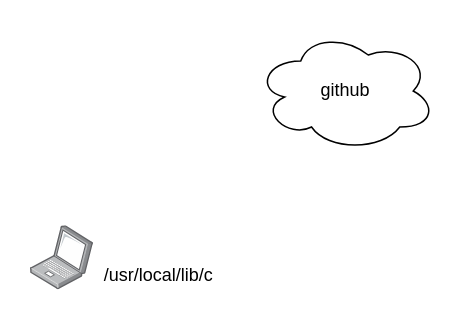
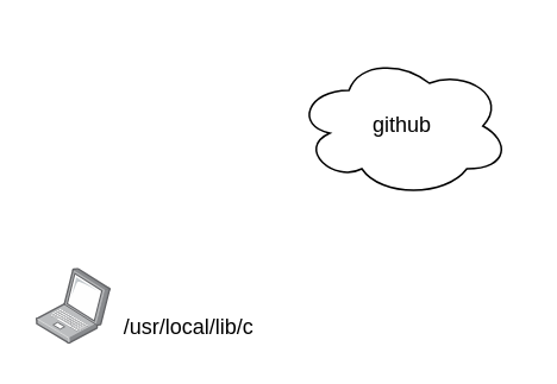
- <mxCell id="2" value="github" style="ellipse;shape=cloud;whiteSpace=wrap;html=1;" vertex="1" parent="1"><mxGeometry x="170" y="20" width="120" height="80" as="geometry" /></mxCell>
+ <mxCell id="2" value="github" style="ellipse;shape=cloud;whiteSpace=wrap;html=1;" vertex="1" parent="1"><mxGeometry x="165" y="30" width="120" height="80" as="geometry" /></mxCell>
